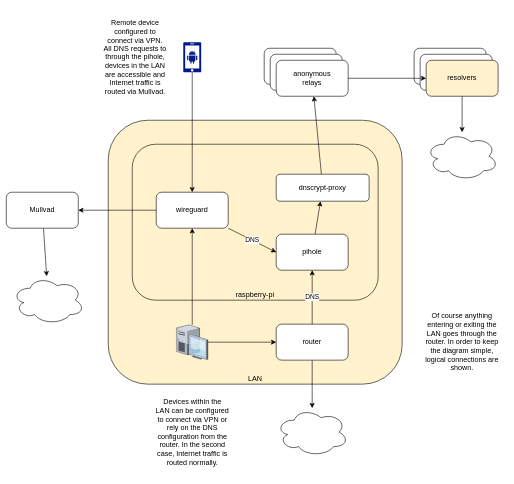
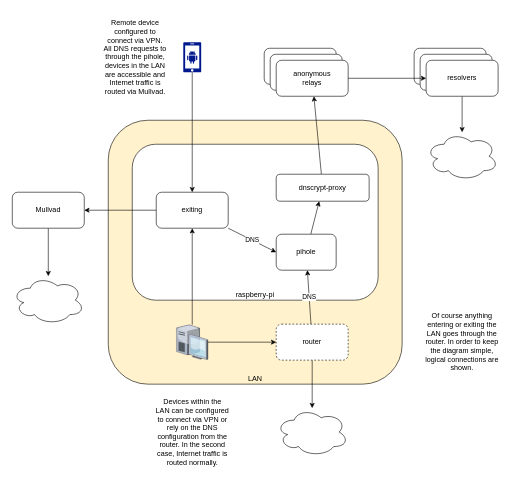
- <mxCell id="21" value="resolvers" style="rounded=1;whiteSpace=wrap;html=1;fillColor=#fff2cc;" vertex="1" parent="1"><mxGeometry x="710" y="100" width="120" height="60" as="geometry" /></mxCell>
+ <mxCell id="21" value="resolvers" style="rounded=1;whiteSpace=wrap;html=1;" vertex="1" parent="1"><mxGeometry x="710" y="100" width="120" height="60" as="geometry" /></mxCell>
- <mxCell id="12" value="Mullvad" style="rounded=1;whiteSpace=wrap;html=1;" vertex="1" parent="1"><mxGeometry x="10" y="320" width="120" height="60" as="geometry" /></mxCell>
+ <mxCell id="12" value="Mullvad" style="rounded=1;whiteSpace=wrap;html=1;" vertex="1" parent="1"><mxGeometry x="20" y="320" width="120" height="60" as="geometry" /></mxCell>
- <mxCell id="10" value="wireguard" style="rounded=1;whiteSpace=wrap;html=1;" vertex="1" parent="1"><mxGeometry x="260" y="320" width="120" height="60" as="geometry" /></mxCell>
+ <mxCell id="10" value="exiting" style="rounded=1;whiteSpace=wrap;html=1;" vertex="1" parent="1"><mxGeometry x="260" y="320" width="120" height="60" as="geometry" /></mxCell>
- <mxCell id="3" value="&lt;div&gt;raspberry-pi&lt;/div&gt;" style="rounded=1;whiteSpace=wrap;html=1;verticalAlign=bottom;fillColor=#fff2cc;" vertex="1" parent="1"><mxGeometry x="220" y="240" width="410" height="260" as="geometry" /></mxCell>
+ <mxCell id="3" value="&lt;div&gt;raspberry-pi&lt;/div&gt;" style="rounded=1;whiteSpace=wrap;html=1;verticalAlign=bottom;" vertex="1" parent="1"><mxGeometry x="220" y="240" width="410" height="260" as="geometry" /></mxCell>
- <mxCell id="5" value="pihole" style="rounded=1;whiteSpace=wrap;html=1;" vertex="1" parent="1"><mxGeometry x="460" y="390" width="120" height="60" as="geometry" /></mxCell>
+ <mxCell id="5" value="pihole" style="rounded=1;whiteSpace=wrap;html=1;" vertex="1" parent="1"><mxGeometry x="460" y="390" width="100" height="60" as="geometry" /></mxCell>
- <mxCell id="25" value="router" style="rounded=1;whiteSpace=wrap;html=1;" vertex="1" parent="1"><mxGeometry x="460" y="540" width="120" height="60" as="geometry" /></mxCell>
+ <mxCell id="25" value="router" style="rounded=1;whiteSpace=wrap;html=1;dashed=1;" vertex="1" parent="1"><mxGeometry x="460" y="540" width="120" height="60" as="geometry" /></mxCell>
